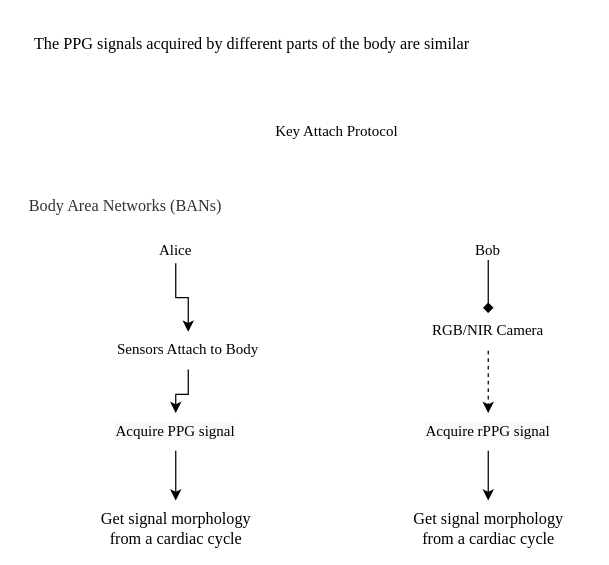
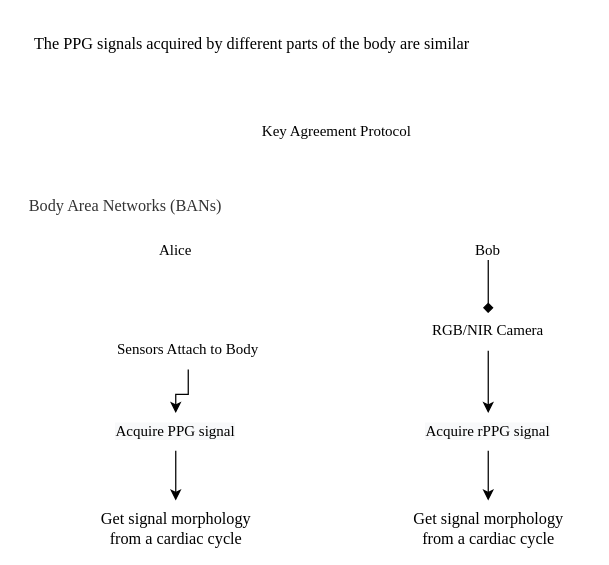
- <mxCell id="6" value="Key Attach Protocol" style="text;html=1;strokeColor=none;fillColor=none;align=center;verticalAlign=middle;whiteSpace=wrap;rounded=0;fontFamily=Times New Roman;" vertex="1" parent="1"><mxGeometry x="159" y="90" width="220" height="30" as="geometry" /></mxCell>
+ <mxCell id="6" value="Key Agreement Protocol" style="text;html=1;strokeColor=none;fillColor=none;align=center;verticalAlign=middle;whiteSpace=wrap;rounded=0;fontFamily=Times New Roman;" vertex="1" parent="1"><mxGeometry x="159" y="90" width="220" height="30" as="geometry" /></mxCell>
- <mxCell id="2" style="edgeStyle=orthogonalEdgeStyle;rounded=0;orthogonalLoop=1;jettySize=auto;html=1;fontFamily=Times New Roman;" edge="1" parent="1" source="3" target="8"><mxGeometry relative="1" as="geometry" /></mxCell>
- <mxCell id="14" style="edgeStyle=orthogonalEdgeStyle;rounded=0;orthogonalLoop=1;jettySize=auto;html=1;fontFamily=Times New Roman;fontSize=13;dashed=1;" edge="1" parent="1" source="15" target="17"><mxGeometry relative="1" as="geometry" /></mxCell>
+ <mxCell id="14" style="edgeStyle=orthogonalEdgeStyle;rounded=0;orthogonalLoop=1;jettySize=auto;html=1;fontFamily=Times New Roman;fontSize=13;" edge="1" parent="1" source="15" target="17"><mxGeometry relative="1" as="geometry" /></mxCell>
